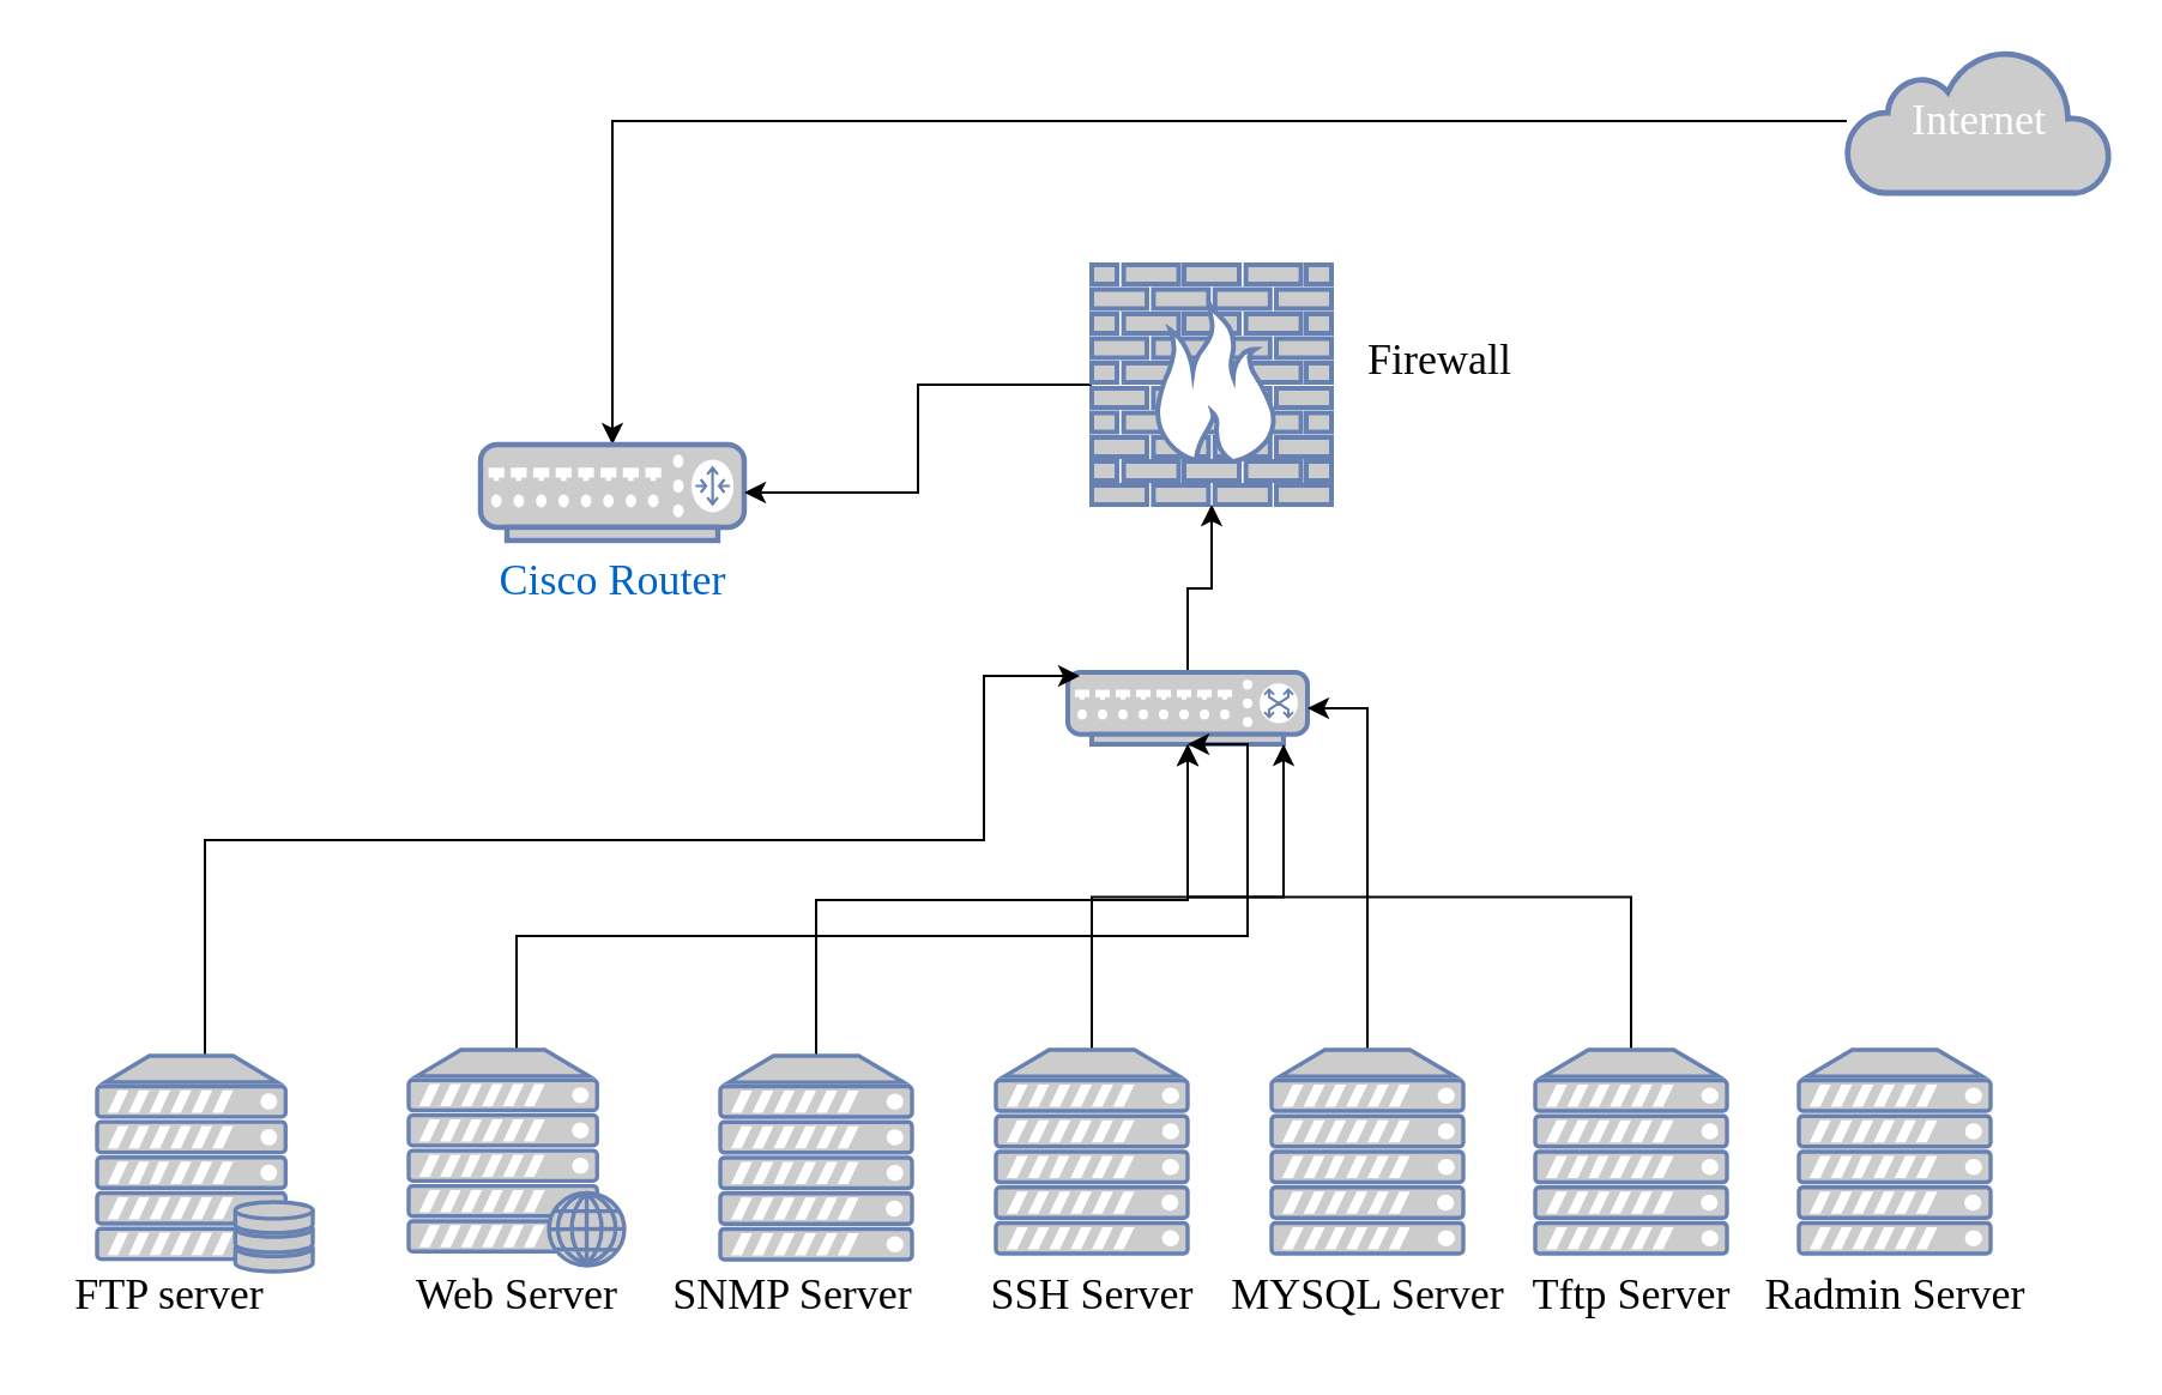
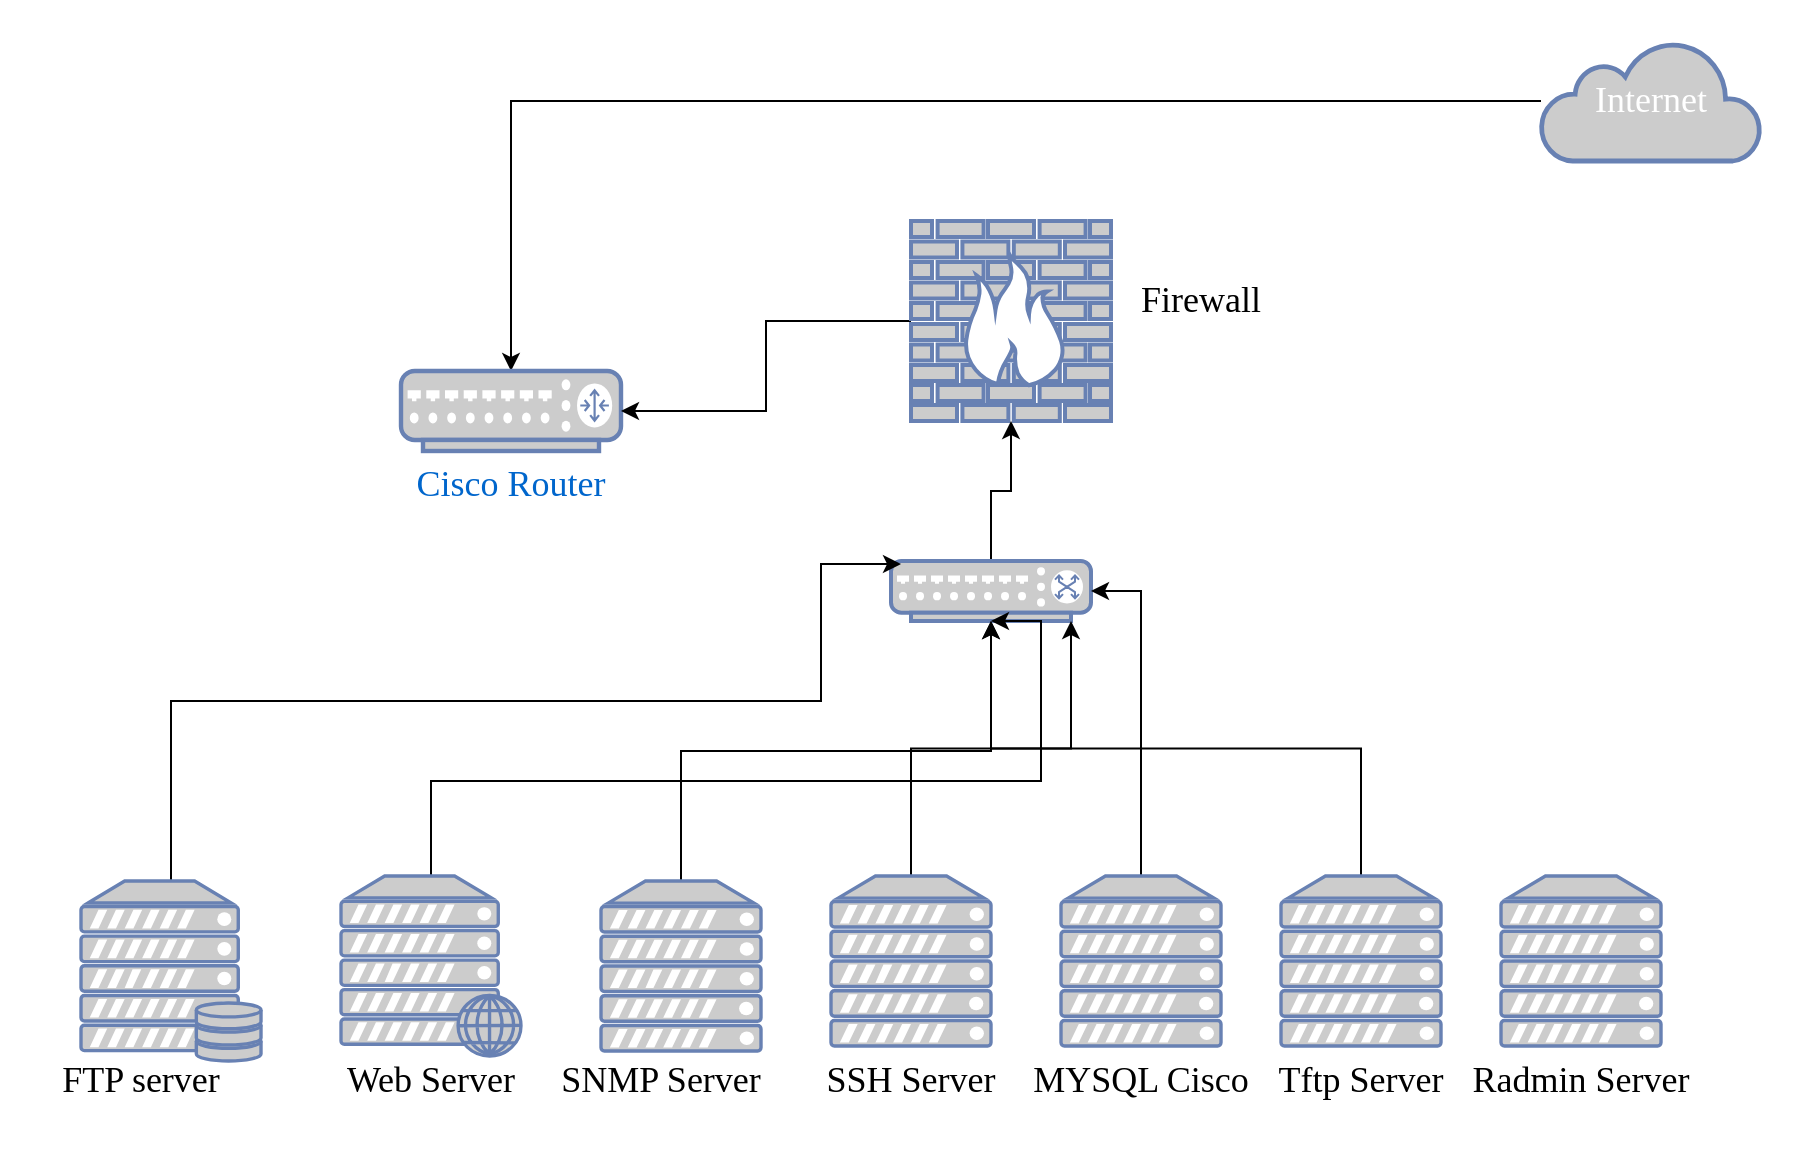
- <mxCell id="24" value="MYSQL Server" style="text;html=1;align=center;verticalAlign=middle;resizable=0;points=[];autosize=1;strokeColor=none;fillColor=none;fontSize=18;fontFamily=Times New Roman;" vertex="1" parent="1"><mxGeometry x="500" y="520" width="140" height="40" as="geometry" /></mxCell>
+ <mxCell id="24" value="MYSQL Cisco" style="text;html=1;align=center;verticalAlign=middle;resizable=0;points=[];autosize=1;strokeColor=none;fillColor=none;fontSize=18;fontFamily=Times New Roman;" vertex="1" parent="1"><mxGeometry x="500" y="520" width="140" height="40" as="geometry" /></mxCell>
